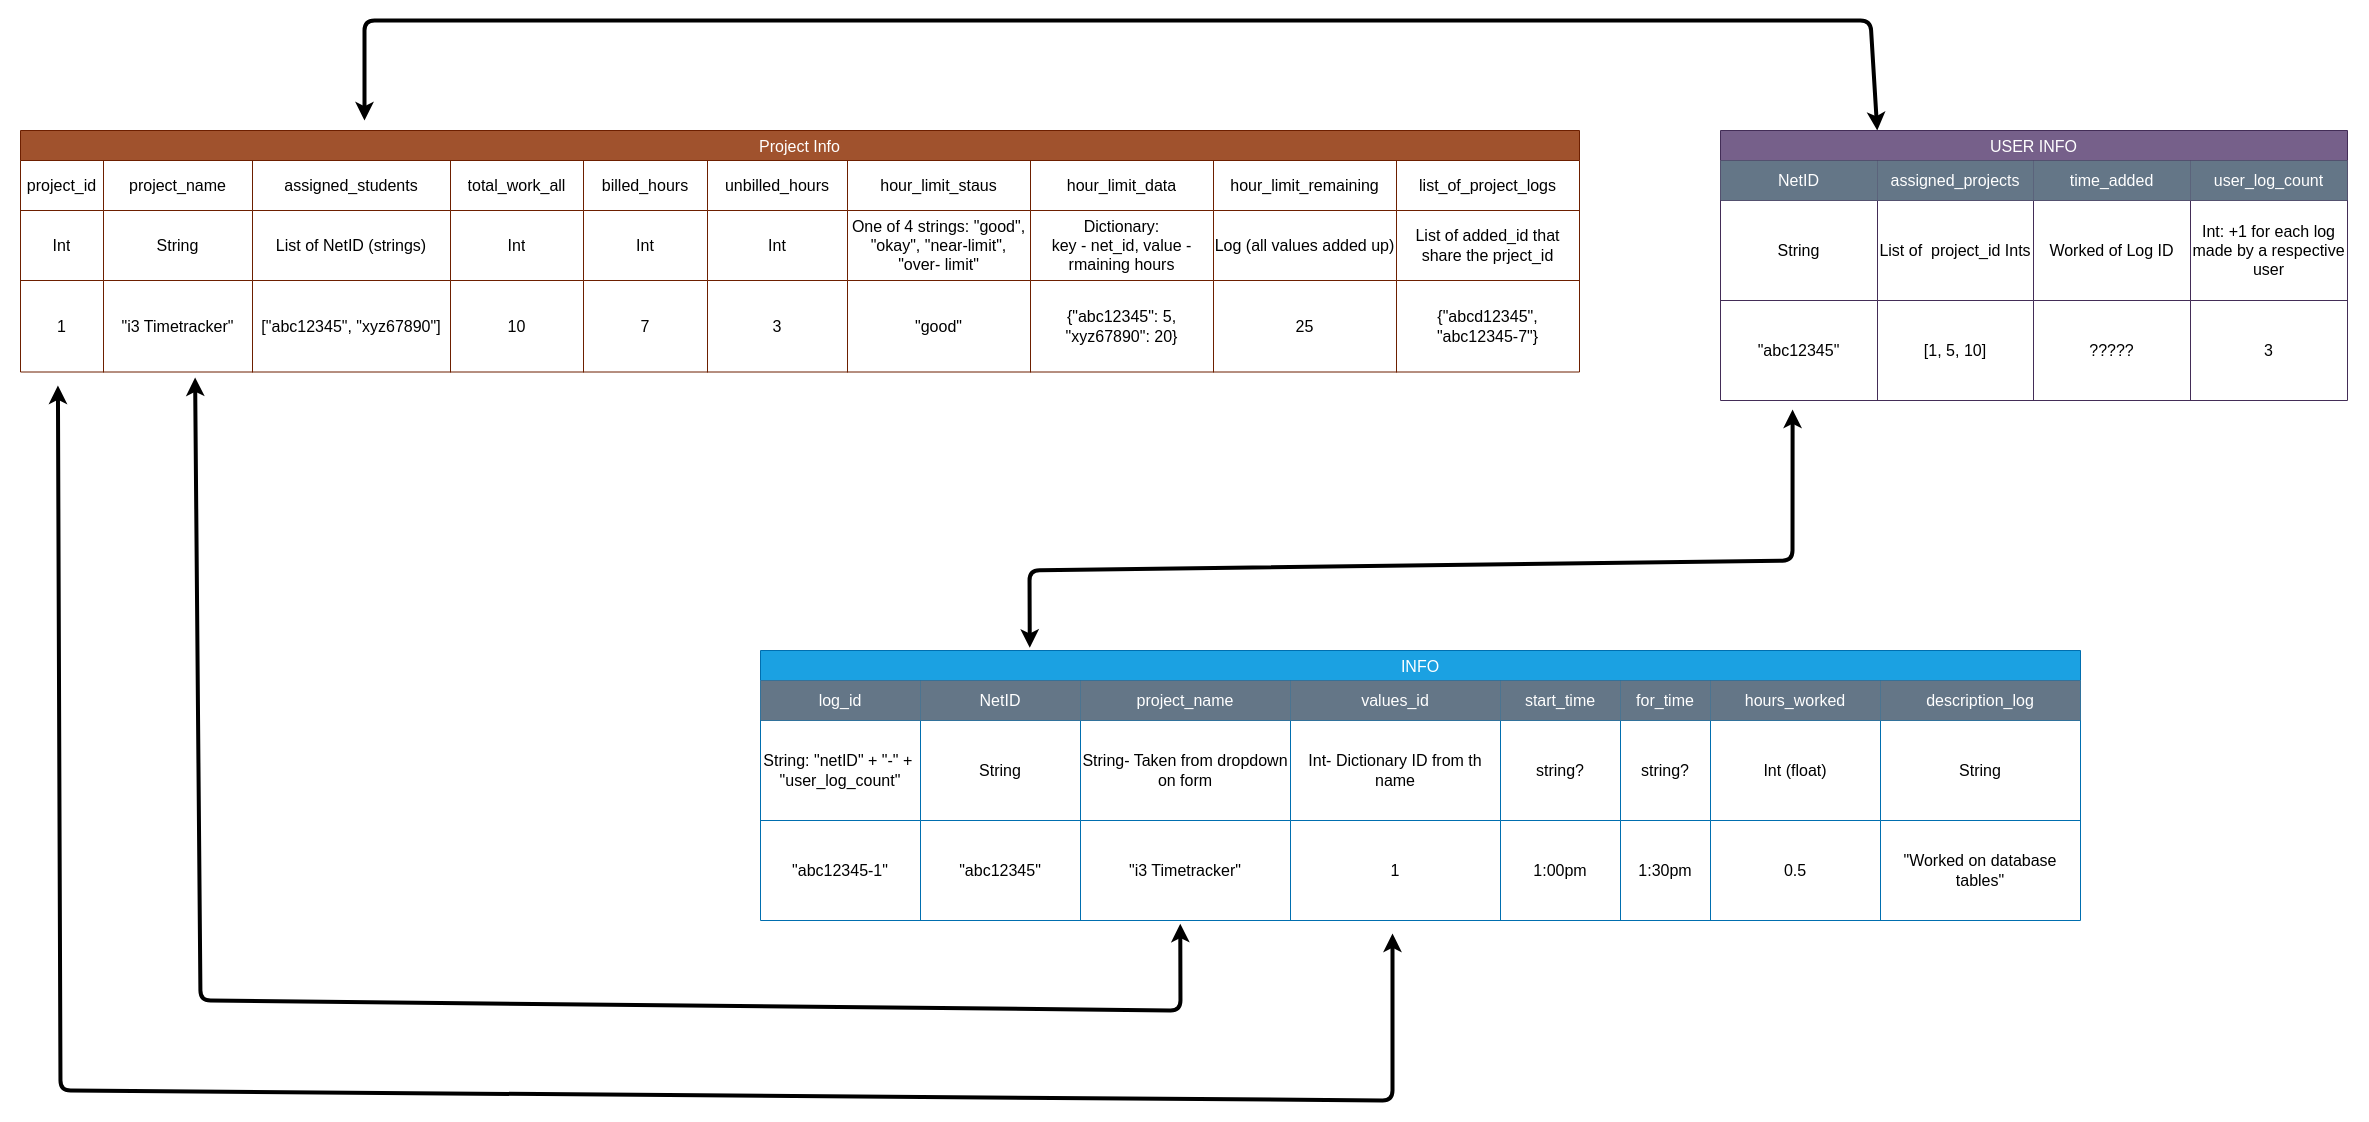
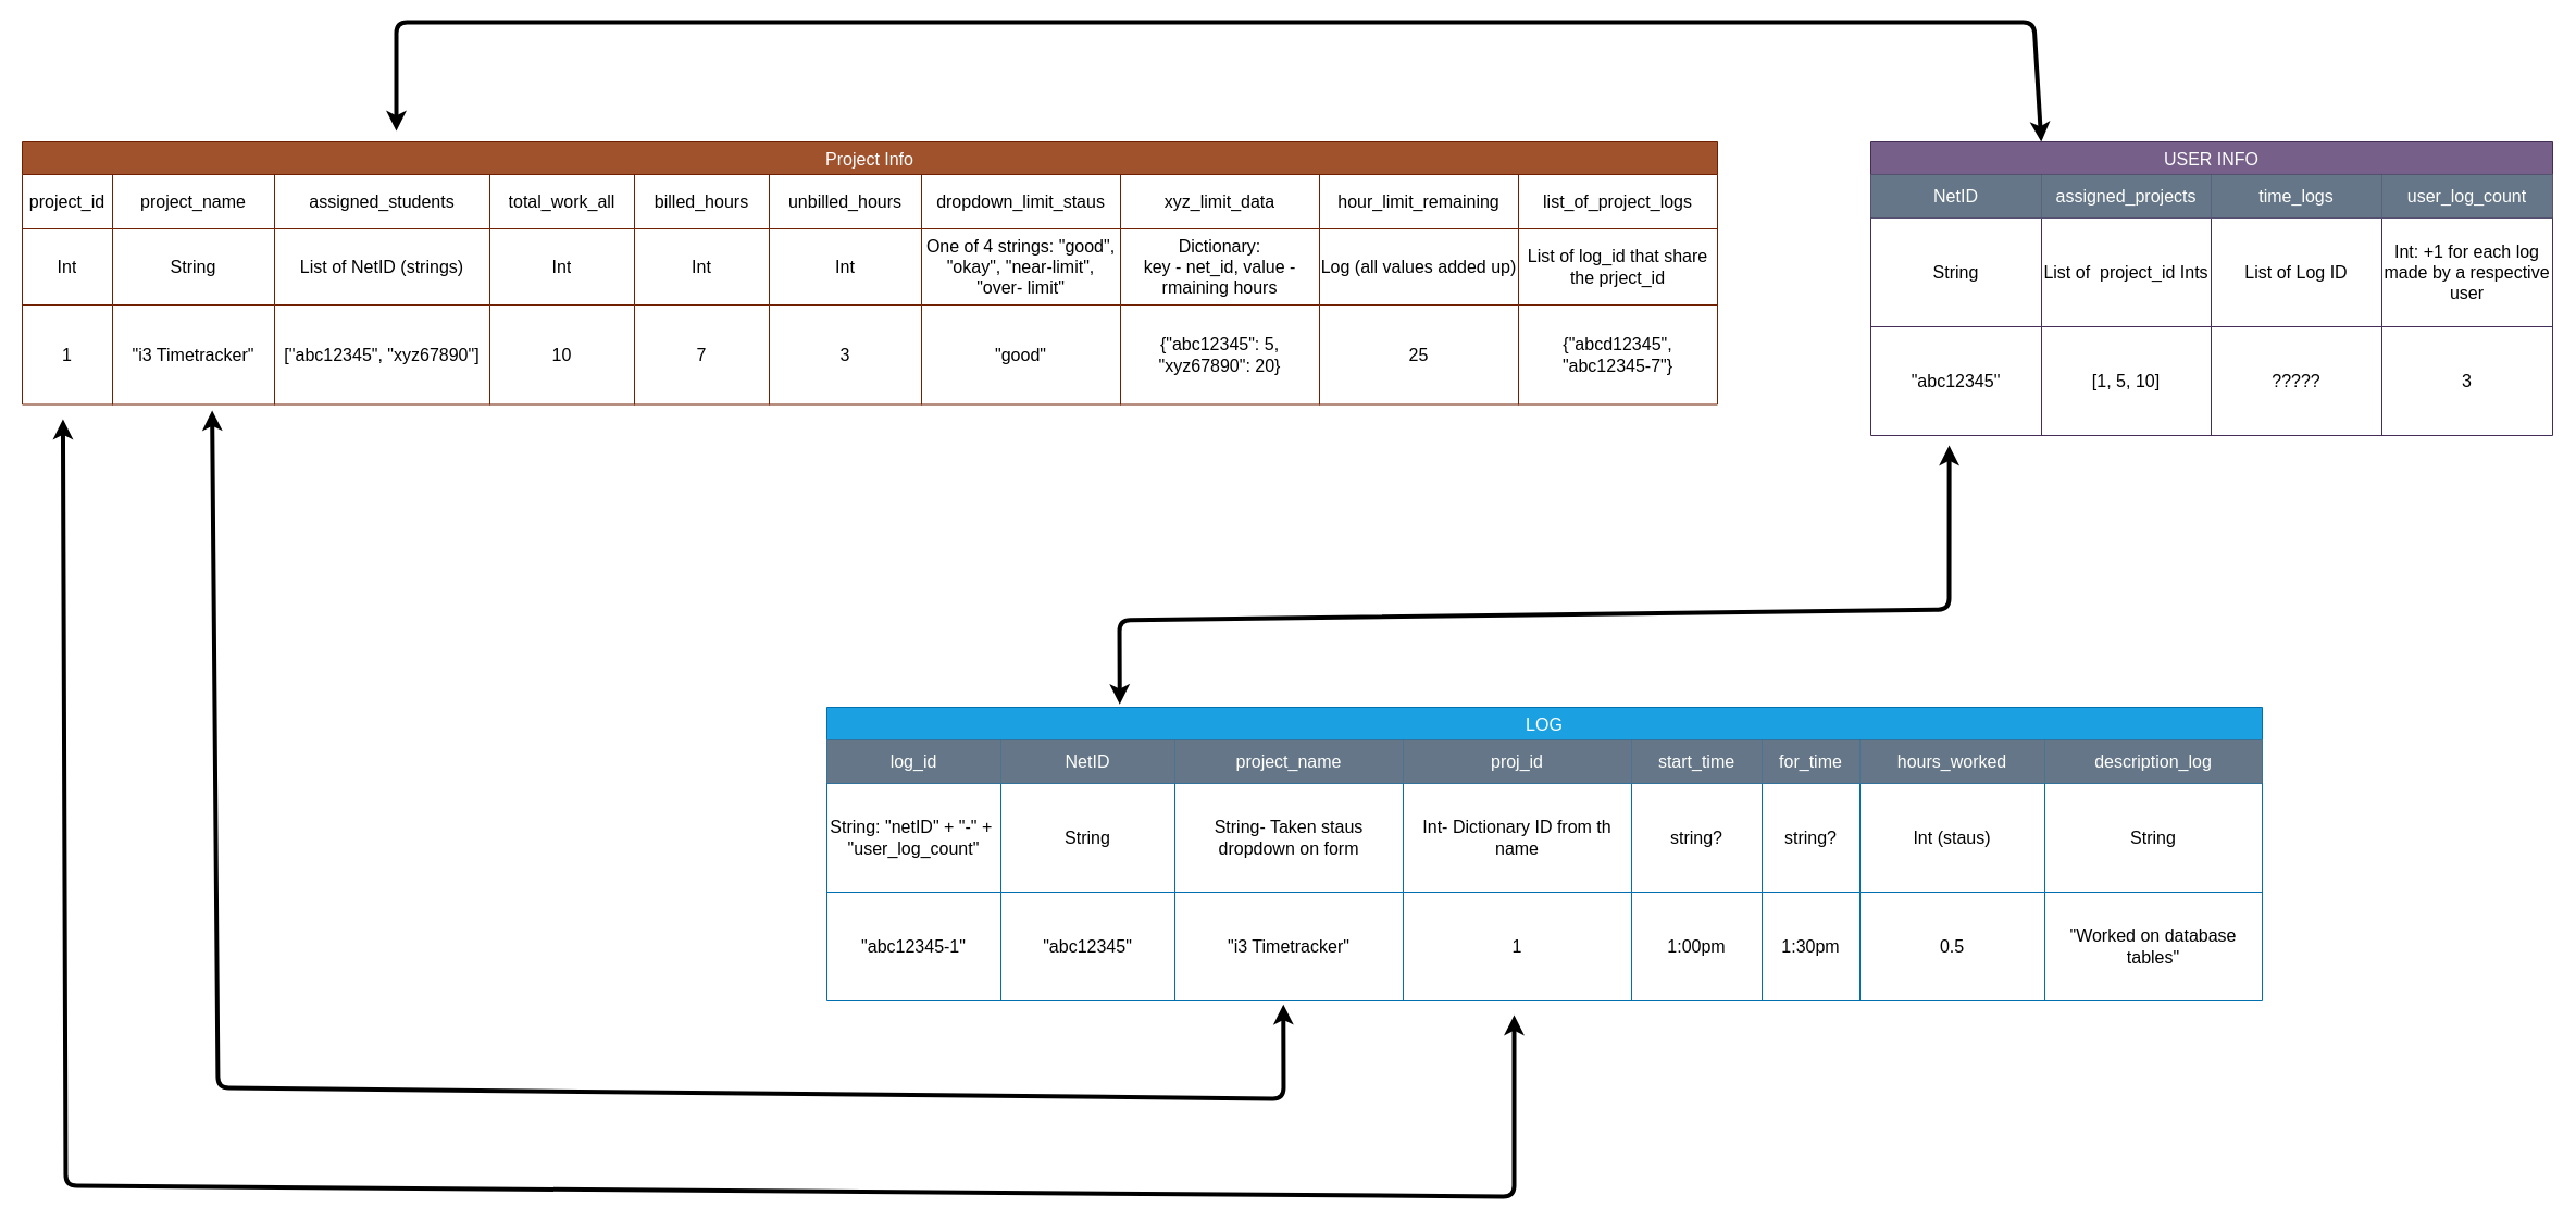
- <mxCell id="7" value="time_added" style="shape=partialRectangle;html=1;whiteSpace=wrap;connectable=0;strokeColor=#314354;overflow=hidden;fillColor=#647687;top=0;left=0;bottom=0;right=0;pointerEvents=1;fontSize=16;fontColor=#ffffff;" vertex="1" parent="4"><mxGeometry x="313" width="157" height="40" as="geometry"><mxRectangle width="157" height="40" as="alternateBounds" /></mxGeometry></mxCell>
+ <mxCell id="7" value="time_logs" style="shape=partialRectangle;html=1;whiteSpace=wrap;connectable=0;strokeColor=#314354;overflow=hidden;fillColor=#647687;top=0;left=0;bottom=0;right=0;pointerEvents=1;fontSize=16;fontColor=#ffffff;" vertex="1" parent="4"><mxGeometry x="313" width="157" height="40" as="geometry"><mxRectangle width="157" height="40" as="alternateBounds" /></mxGeometry></mxCell>
- <mxCell id="27" value="hour_limit_staus" style="shape=partialRectangle;html=1;whiteSpace=wrap;connectable=0;strokeColor=inherit;overflow=hidden;fillColor=none;top=0;left=0;bottom=0;right=0;pointerEvents=1;fontSize=16;" vertex="1" parent="20"><mxGeometry x="827" width="183" height="50" as="geometry"><mxRectangle width="183" height="50" as="alternateBounds" /></mxGeometry></mxCell>
+ <mxCell id="27" value="dropdown_limit_staus" style="shape=partialRectangle;html=1;whiteSpace=wrap;connectable=0;strokeColor=inherit;overflow=hidden;fillColor=none;top=0;left=0;bottom=0;right=0;pointerEvents=1;fontSize=16;" vertex="1" parent="20"><mxGeometry x="827" width="183" height="50" as="geometry"><mxRectangle width="183" height="50" as="alternateBounds" /></mxGeometry></mxCell>
- <mxCell id="28" value="hour_limit_data" style="shape=partialRectangle;html=1;whiteSpace=wrap;connectable=0;strokeColor=inherit;overflow=hidden;fillColor=none;top=0;left=0;bottom=0;right=0;pointerEvents=1;fontSize=16;" vertex="1" parent="20"><mxGeometry x="1010" width="183" height="50" as="geometry"><mxRectangle width="183" height="50" as="alternateBounds" /></mxGeometry></mxCell>
+ <mxCell id="28" value="xyz_limit_data" style="shape=partialRectangle;html=1;whiteSpace=wrap;connectable=0;strokeColor=inherit;overflow=hidden;fillColor=none;top=0;left=0;bottom=0;right=0;pointerEvents=1;fontSize=16;" vertex="1" parent="20"><mxGeometry x="1010" width="183" height="50" as="geometry"><mxRectangle width="183" height="50" as="alternateBounds" /></mxGeometry></mxCell>
- <mxCell id="41" value="List of added_id that share the prject_id" style="shape=partialRectangle;html=1;whiteSpace=wrap;connectable=0;strokeColor=inherit;overflow=hidden;fillColor=none;top=0;left=0;bottom=0;right=0;pointerEvents=1;fontSize=16;" vertex="1" parent="31"><mxGeometry x="1376" width="183" height="70" as="geometry"><mxRectangle width="183" height="70" as="alternateBounds" /></mxGeometry></mxCell>
+ <mxCell id="41" value="List of log_id that share the prject_id" style="shape=partialRectangle;html=1;whiteSpace=wrap;connectable=0;strokeColor=inherit;overflow=hidden;fillColor=none;top=0;left=0;bottom=0;right=0;pointerEvents=1;fontSize=16;" vertex="1" parent="31"><mxGeometry x="1376" width="183" height="70" as="geometry"><mxRectangle width="183" height="70" as="alternateBounds" /></mxGeometry></mxCell>
- <mxCell id="12" value="Worked of Log ID" style="shape=partialRectangle;html=1;whiteSpace=wrap;connectable=0;strokeColor=inherit;overflow=hidden;fillColor=none;top=0;left=0;bottom=0;right=0;pointerEvents=1;fontSize=16;" vertex="1" parent="9"><mxGeometry x="313" width="157" height="100" as="geometry"><mxRectangle width="157" height="100" as="alternateBounds" /></mxGeometry></mxCell>
+ <mxCell id="12" value="List of Log ID" style="shape=partialRectangle;html=1;whiteSpace=wrap;connectable=0;strokeColor=inherit;overflow=hidden;fillColor=none;top=0;left=0;bottom=0;right=0;pointerEvents=1;fontSize=16;" vertex="1" parent="9"><mxGeometry x="313" width="157" height="100" as="geometry"><mxRectangle width="157" height="100" as="alternateBounds" /></mxGeometry></mxCell>
- <mxCell id="53" value="INFO" style="shape=table;startSize=30;container=1;collapsible=0;childLayout=tableLayout;strokeColor=#006EAF;fontSize=16;fillColor=#1ba1e2;fontColor=#ffffff;" vertex="1" parent="1"><mxGeometry x="760" y="650" width="1320" height="270" as="geometry" /></mxCell>
+ <mxCell id="53" value="LOG" style="shape=table;startSize=30;container=1;collapsible=0;childLayout=tableLayout;strokeColor=#006EAF;fontSize=16;fillColor=#1ba1e2;fontColor=#ffffff;" vertex="1" parent="1"><mxGeometry x="760" y="650" width="1320" height="270" as="geometry" /></mxCell>
- <mxCell id="58" value="values_id" style="shape=partialRectangle;html=1;whiteSpace=wrap;connectable=0;strokeColor=light-dark(#314354,#000000);overflow=hidden;fillColor=#647687;top=0;left=0;bottom=0;right=0;pointerEvents=1;fontSize=16;fontColor=#ffffff;" vertex="1" parent="54"><mxGeometry x="530" width="210" height="40" as="geometry"><mxRectangle width="210" height="40" as="alternateBounds" /></mxGeometry></mxCell>
+ <mxCell id="58" value="proj_id" style="shape=partialRectangle;html=1;whiteSpace=wrap;connectable=0;strokeColor=light-dark(#314354,#000000);overflow=hidden;fillColor=#647687;top=0;left=0;bottom=0;right=0;pointerEvents=1;fontSize=16;fontColor=#ffffff;" vertex="1" parent="54"><mxGeometry x="530" width="210" height="40" as="geometry"><mxRectangle width="210" height="40" as="alternateBounds" /></mxGeometry></mxCell>
- <mxCell id="66" value="String- Taken from dropdown on form" style="shape=partialRectangle;html=1;whiteSpace=wrap;connectable=0;strokeColor=inherit;overflow=hidden;fillColor=none;top=0;left=0;bottom=0;right=0;pointerEvents=1;fontSize=16;" vertex="1" parent="63"><mxGeometry x="320" width="210" height="100" as="geometry"><mxRectangle width="210" height="100" as="alternateBounds" /></mxGeometry></mxCell>
+ <mxCell id="66" value="String- Taken staus dropdown on form" style="shape=partialRectangle;html=1;whiteSpace=wrap;connectable=0;strokeColor=inherit;overflow=hidden;fillColor=none;top=0;left=0;bottom=0;right=0;pointerEvents=1;fontSize=16;" vertex="1" parent="63"><mxGeometry x="320" width="210" height="100" as="geometry"><mxRectangle width="210" height="100" as="alternateBounds" /></mxGeometry></mxCell>
- <mxCell id="70" value="Int (float)" style="shape=partialRectangle;html=1;whiteSpace=wrap;connectable=0;strokeColor=inherit;overflow=hidden;fillColor=none;top=0;left=0;bottom=0;right=0;pointerEvents=1;fontSize=16;" vertex="1" parent="63"><mxGeometry x="950" width="170" height="100" as="geometry"><mxRectangle width="170" height="100" as="alternateBounds" /></mxGeometry></mxCell>
+ <mxCell id="70" value="Int (staus)" style="shape=partialRectangle;html=1;whiteSpace=wrap;connectable=0;strokeColor=inherit;overflow=hidden;fillColor=none;top=0;left=0;bottom=0;right=0;pointerEvents=1;fontSize=16;" vertex="1" parent="63"><mxGeometry x="950" width="170" height="100" as="geometry"><mxRectangle width="170" height="100" as="alternateBounds" /></mxGeometry></mxCell>
